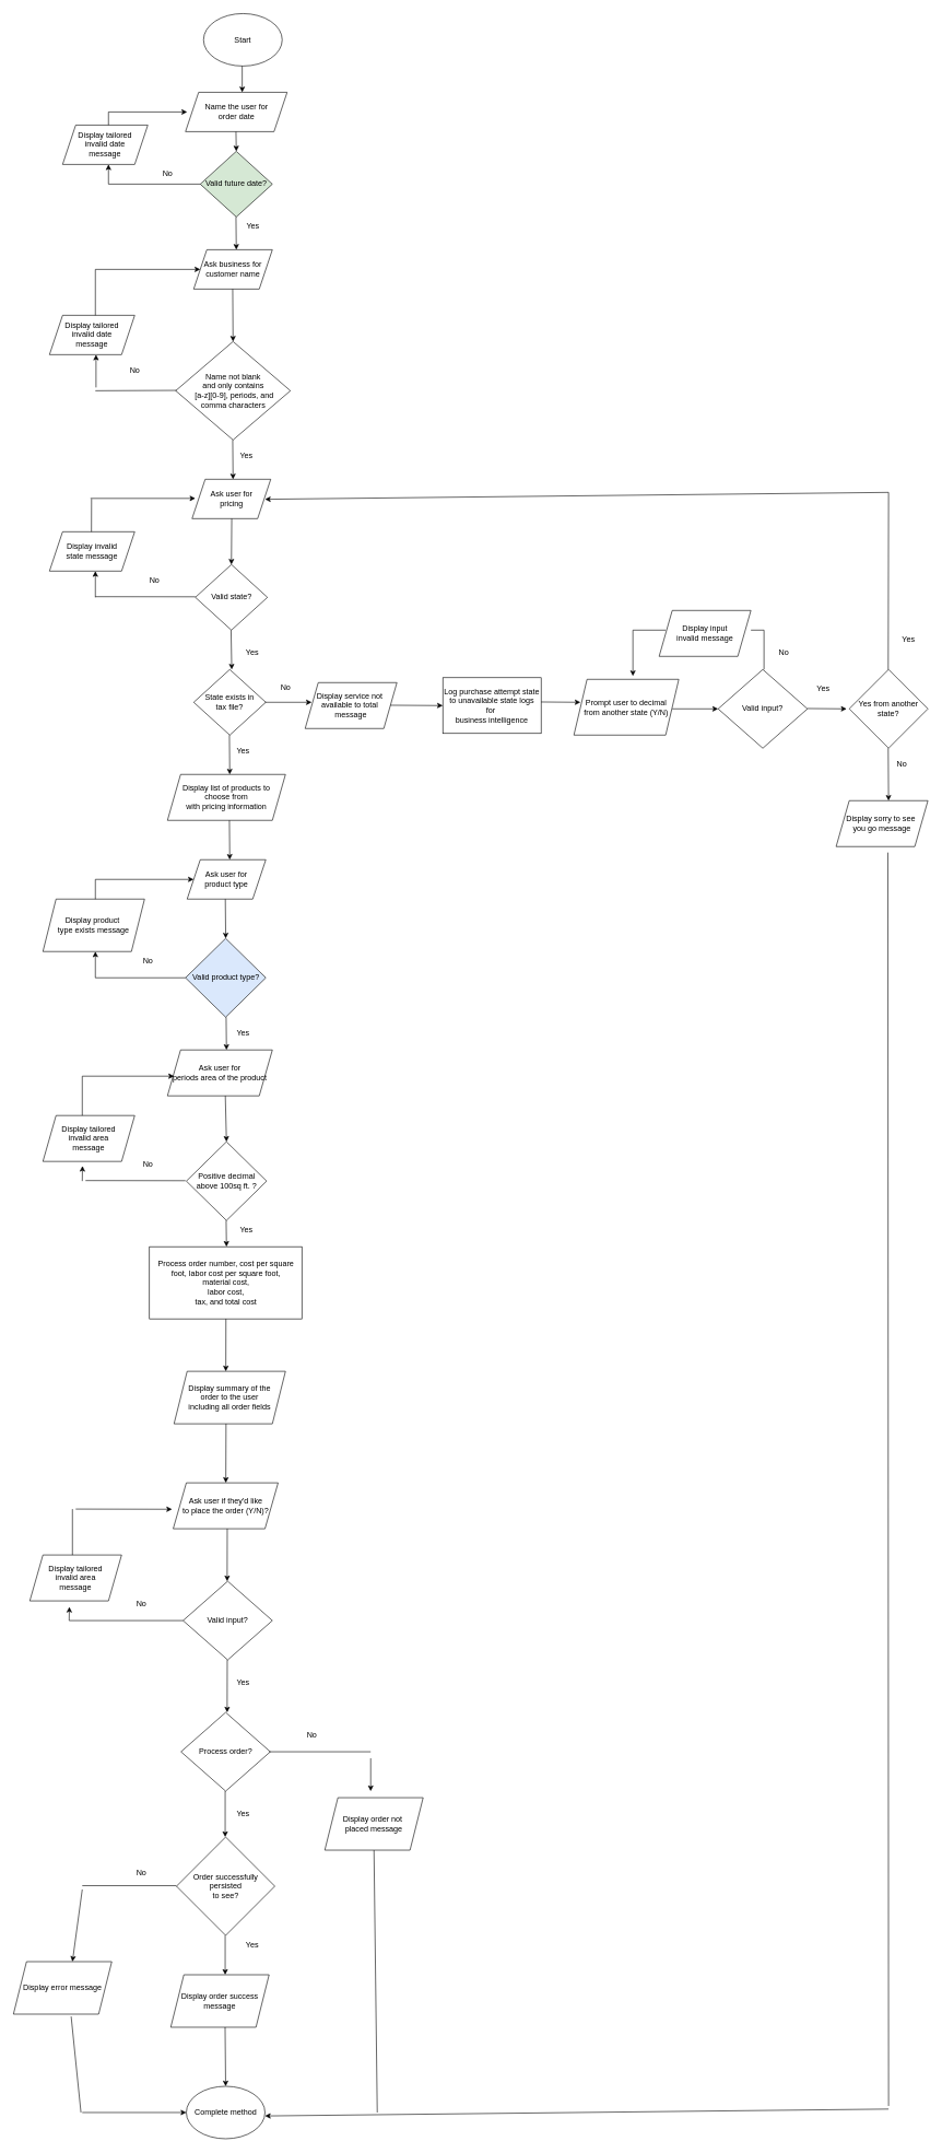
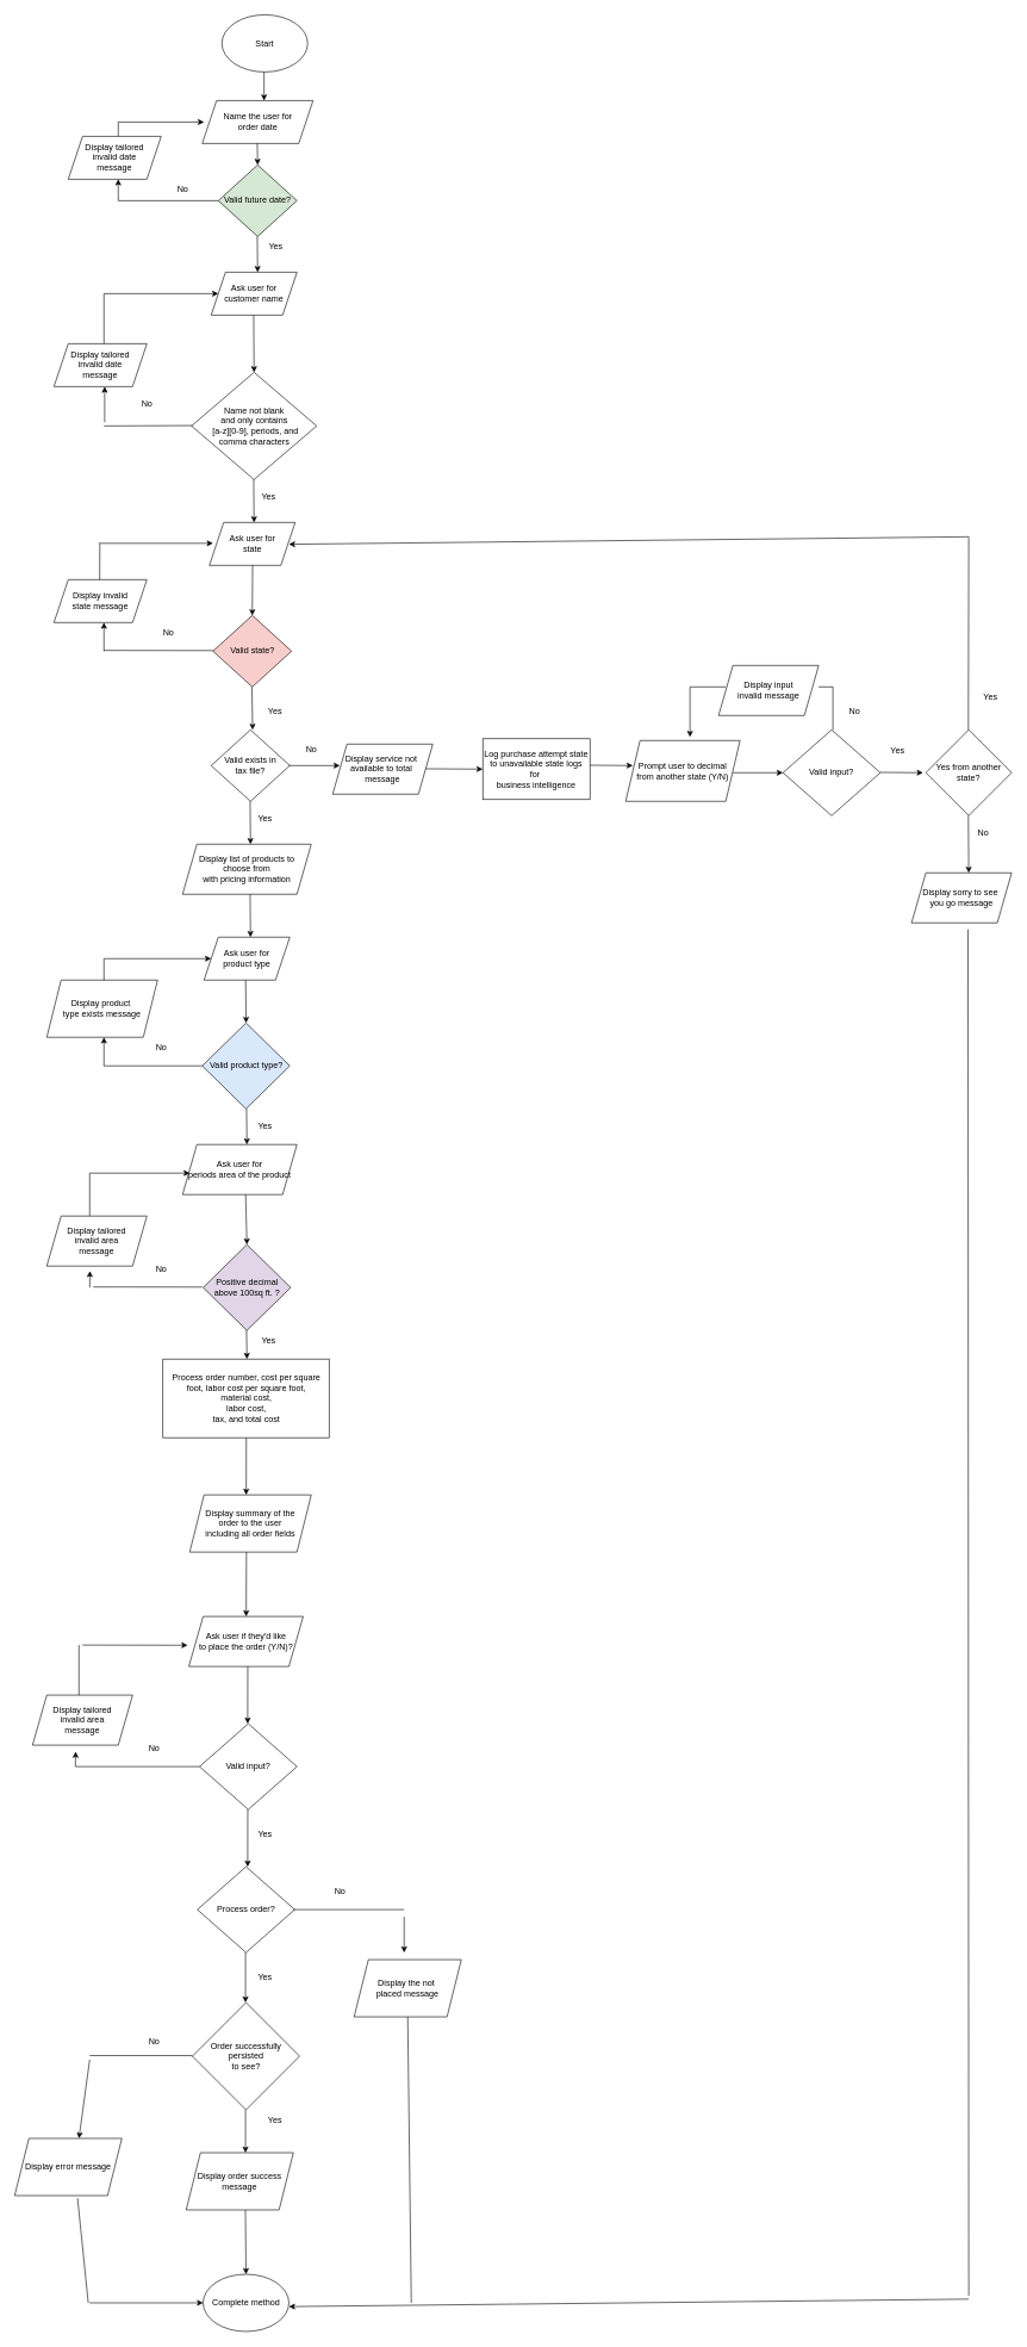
- <mxCell id="6" value="Ask business for &lt;br&gt;customer name" style="shape=parallelogram;perimeter=parallelogramPerimeter;whiteSpace=wrap;html=1;fixedSize=1;" parent="1" vertex="1"><mxGeometry x="295" y="380" width="120" height="60" as="geometry" /></mxCell>
+ <mxCell id="6" value="Ask user for &lt;br&gt;customer name" style="shape=parallelogram;perimeter=parallelogramPerimeter;whiteSpace=wrap;html=1;fixedSize=1;" parent="1" vertex="1"><mxGeometry x="295" y="380" width="120" height="60" as="geometry" /></mxCell>
- <mxCell id="18" value="Ask user for &lt;br&gt;pricing" style="shape=parallelogram;perimeter=parallelogramPerimeter;whiteSpace=wrap;html=1;fixedSize=1;" vertex="1" parent="1"><mxGeometry x="292.5" y="730" width="120" height="60" as="geometry" /></mxCell>
+ <mxCell id="18" value="Ask user for &lt;br&gt;state" style="shape=parallelogram;perimeter=parallelogramPerimeter;whiteSpace=wrap;html=1;fixedSize=1;" vertex="1" parent="1"><mxGeometry x="292.5" y="730" width="120" height="60" as="geometry" /></mxCell>
- <mxCell id="19" value="Valid state?" style="rhombus;whiteSpace=wrap;html=1;" vertex="1" parent="1"><mxGeometry x="297.5" y="860" width="110" height="100" as="geometry" /></mxCell>
+ <mxCell id="19" value="Valid state?" style="rhombus;whiteSpace=wrap;html=1;fillColor=#f8cecc;" vertex="1" parent="1"><mxGeometry x="297.5" y="860" width="110" height="100" as="geometry" /></mxCell>
- <mxCell id="21" value="State exists in &lt;br&gt;tax file?" style="rhombus;whiteSpace=wrap;html=1;" vertex="1" parent="1"><mxGeometry x="295" y="1020" width="110" height="100" as="geometry" /></mxCell>
+ <mxCell id="21" value="Valid exists in &lt;br&gt;tax file?" style="rhombus;whiteSpace=wrap;html=1;" vertex="1" parent="1"><mxGeometry x="295" y="1020" width="110" height="100" as="geometry" /></mxCell>
- <mxCell id="26" value="Positive decimal&lt;br&gt;above 100sq ft. ?" style="rhombus;whiteSpace=wrap;html=1;" vertex="1" parent="1"><mxGeometry x="283.75" y="1740" width="122.5" height="120" as="geometry" /></mxCell>
+ <mxCell id="26" value="Positive decimal&lt;br&gt;above 100sq ft. ?" style="rhombus;whiteSpace=wrap;html=1;fillColor=#e1d5e7;" vertex="1" parent="1"><mxGeometry x="283.75" y="1740" width="122.5" height="120" as="geometry" /></mxCell>
- <mxCell id="110" value="Display order not&amp;nbsp;&lt;br&gt;placed message" style="shape=parallelogram;perimeter=parallelogramPerimeter;whiteSpace=wrap;html=1;fixedSize=1;" vertex="1" parent="1"><mxGeometry x="495" y="2740" width="150" height="80" as="geometry" /></mxCell>
+ <mxCell id="110" value="Display the not&amp;nbsp;&lt;br&gt;placed message" style="shape=parallelogram;perimeter=parallelogramPerimeter;whiteSpace=wrap;html=1;fixedSize=1;" vertex="1" parent="1"><mxGeometry x="495" y="2740" width="150" height="80" as="geometry" /></mxCell>
